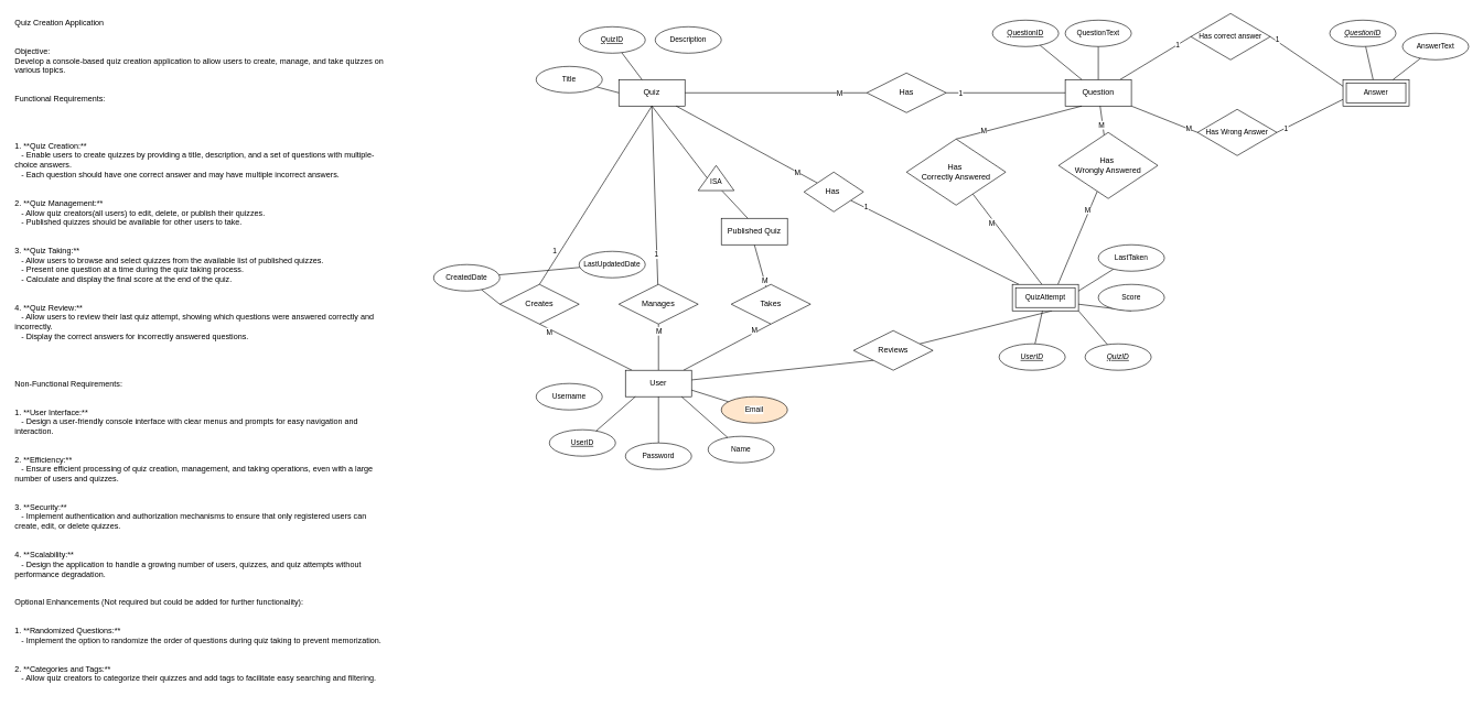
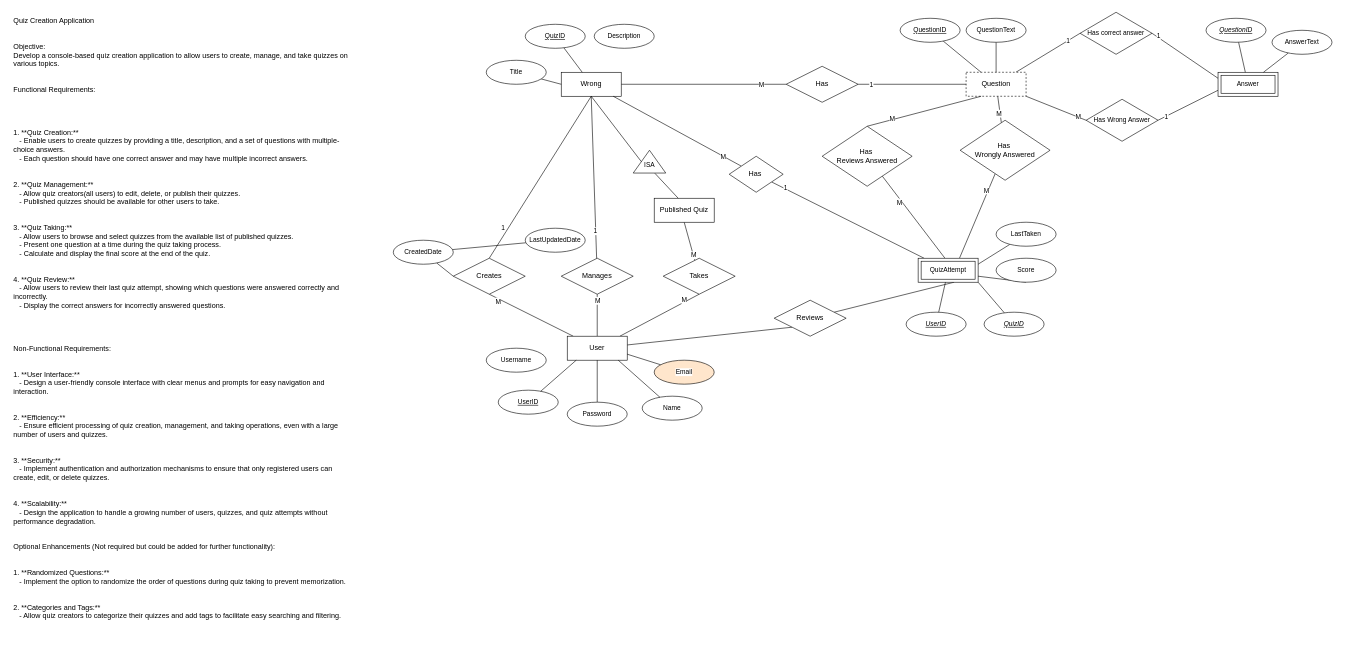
- <mxCell id="5" value="Quiz" style="whiteSpace=wrap;html=1;align=center;" parent="1" vertex="1"><mxGeometry x="935" y="120" width="100" height="40" as="geometry" /></mxCell>
+ <mxCell id="5" value="Wrong" style="whiteSpace=wrap;html=1;align=center;" parent="1" vertex="1"><mxGeometry x="935" y="120" width="100" height="40" as="geometry" /></mxCell>
- <mxCell id="10" value="Question" style="whiteSpace=wrap;html=1;align=center;" parent="1" vertex="1"><mxGeometry x="1610" y="120" width="100" height="40" as="geometry" /></mxCell>
+ <mxCell id="10" value="Question" style="whiteSpace=wrap;html=1;align=center;dashed=1;" parent="1" vertex="1"><mxGeometry x="1610" y="120" width="100" height="40" as="geometry" /></mxCell>
- <mxCell id="50" value="Has&amp;nbsp;&lt;div&gt;Correctly Answered&lt;/div&gt;" style="rhombus;whiteSpace=wrap;html=1;" vertex="1" parent="1"><mxGeometry x="1370" y="210" width="150" height="100" as="geometry" /></mxCell>
+ <mxCell id="50" value="Has&amp;nbsp;&lt;div&gt;Reviews Answered&lt;/div&gt;" style="rhombus;whiteSpace=wrap;html=1;" vertex="1" parent="1"><mxGeometry x="1370" y="210" width="150" height="100" as="geometry" /></mxCell>
